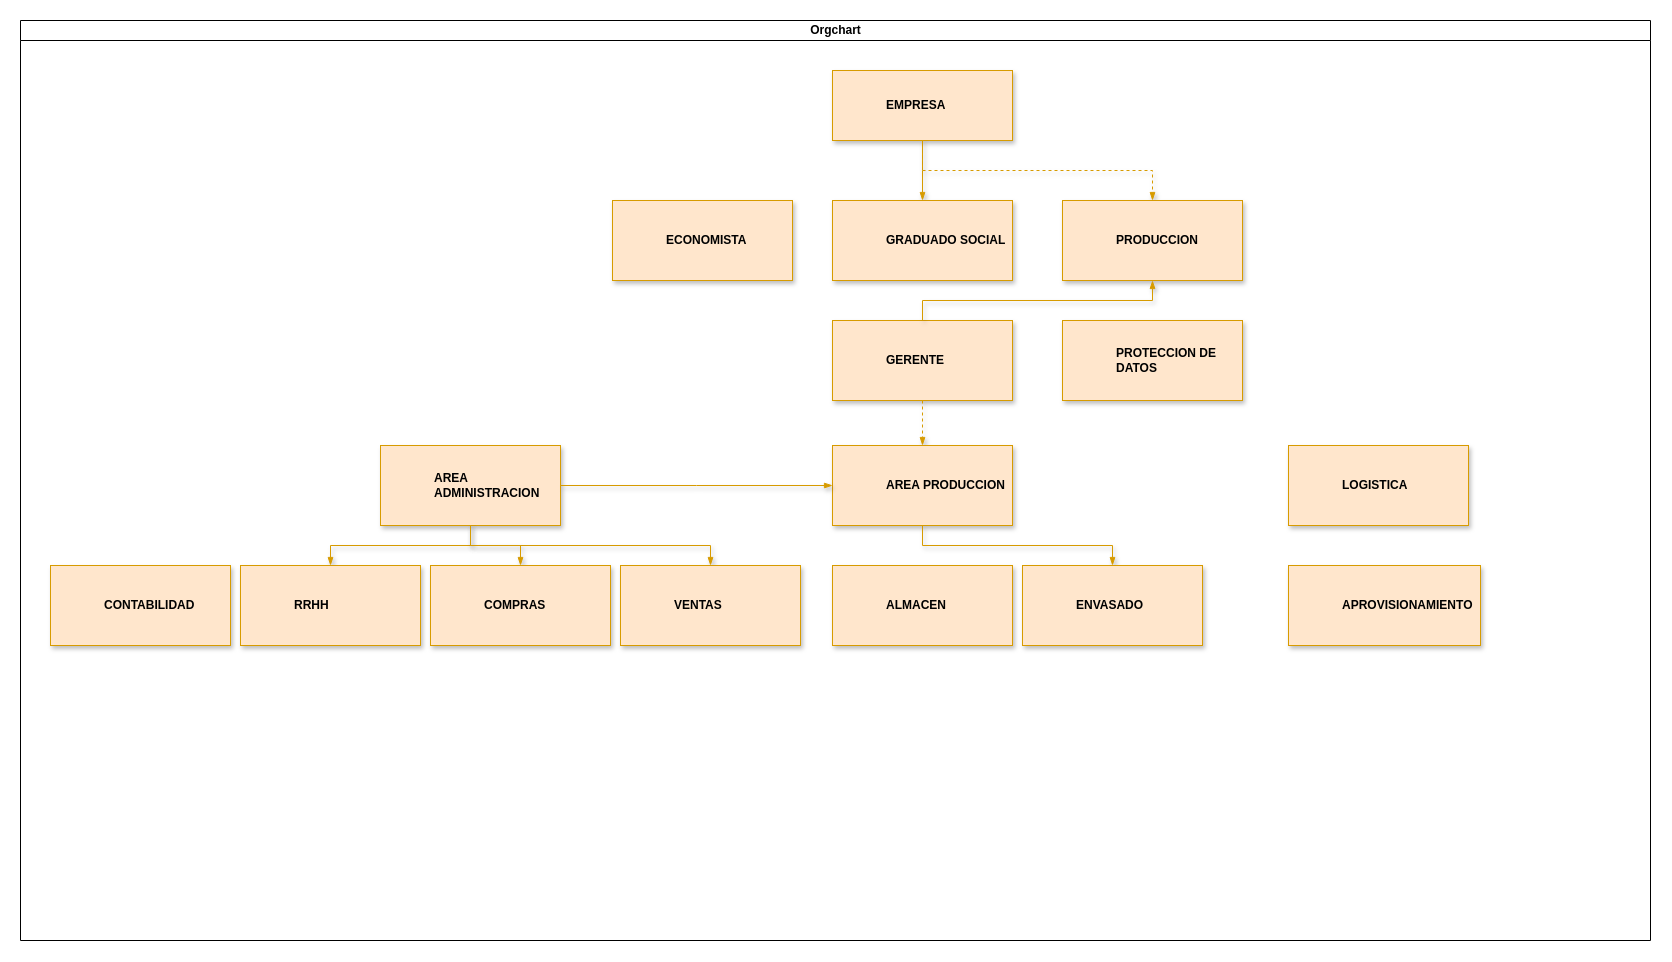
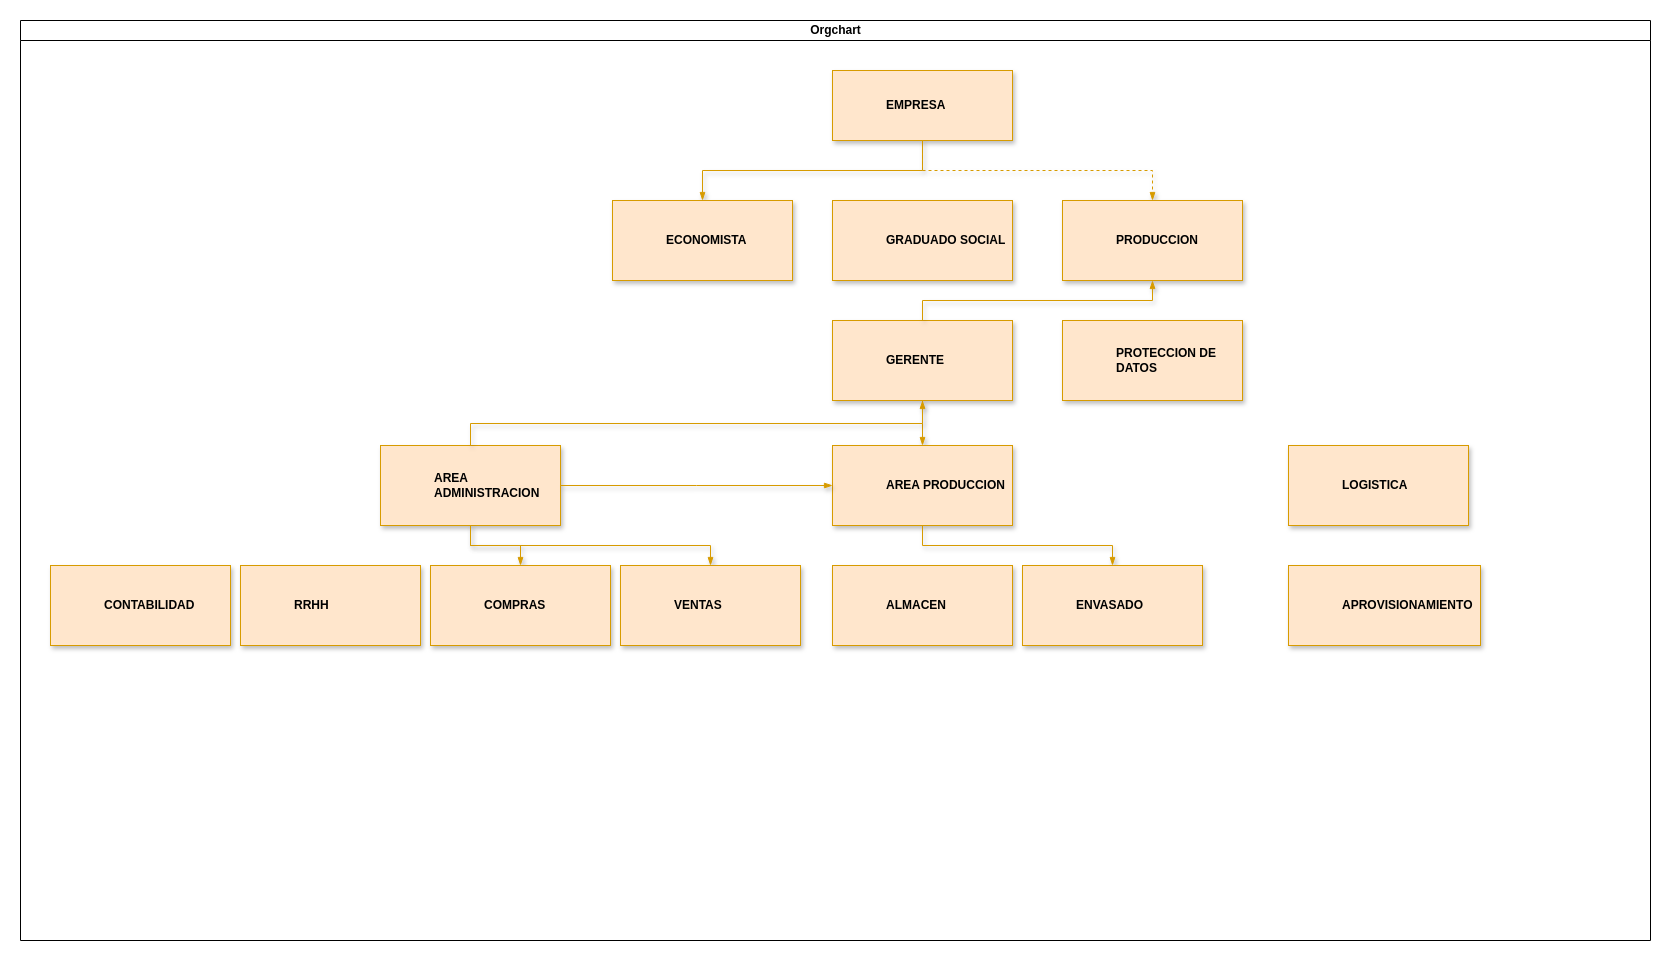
+ <mxCell id="4" value="" style="endArrow=blockThin;endFill=1;fontSize=11;edgeStyle=elbowEdgeStyle;elbow=vertical;rounded=0;fillColor=#ffe6cc;strokeColor=#d79b00;shadow=1;sketch=0;" parent="2" source="3" target="5" edge="1"><mxGeometry relative="1" as="geometry" /></mxCell>
- <mxCell id="6" value="" style="endArrow=blockThin;endFill=1;fontSize=11;edgeStyle=elbowEdgeStyle;elbow=vertical;rounded=0;fillColor=#ffe6cc;strokeColor=#d79b00;shadow=1;sketch=0;" parent="2" source="3" target="7" edge="1"><mxGeometry relative="1" as="geometry" /></mxCell>
- <mxCell id="13" value="" style="endArrow=blockThin;endFill=1;fontSize=11;edgeStyle=elbowEdgeStyle;elbow=vertical;rounded=0;fillColor=#ffe6cc;strokeColor=#d79b00;shadow=1;sketch=0;dashed=1;" edge="1" target="14" source="10" parent="2"><mxGeometry relative="1" as="geometry"><mxPoint x="732" y="330" as="sourcePoint" /></mxGeometry></mxCell>
+ <mxCell id="13" value="" style="endArrow=blockThin;endFill=1;fontSize=11;edgeStyle=elbowEdgeStyle;elbow=vertical;rounded=0;fillColor=#ffe6cc;strokeColor=#d79b00;shadow=1;sketch=0;" edge="1" target="14" source="10" parent="2"><mxGeometry relative="1" as="geometry"><mxPoint x="732" y="330" as="sourcePoint" /></mxGeometry></mxCell>
- <mxCell id="17" value="" style="endArrow=blockThin;endFill=1;fontSize=11;edgeStyle=elbowEdgeStyle;elbow=vertical;rounded=0;fillColor=#ffe6cc;strokeColor=#d79b00;shadow=1;sketch=0;" edge="1" target="18" source="12" parent="2"><mxGeometry relative="1" as="geometry"><mxPoint x="580" y="450" as="sourcePoint" /></mxGeometry></mxCell>
+ <mxCell id="17" value="" style="endArrow=blockThin;endFill=1;fontSize=11;edgeStyle=elbowEdgeStyle;elbow=vertical;rounded=0;fillColor=#ffe6cc;strokeColor=#d79b00;shadow=1;sketch=0;" edge="1" target="10" source="12" parent="2"><mxGeometry relative="1" as="geometry"><mxPoint x="580" y="450" as="sourcePoint" /></mxGeometry></mxCell>
